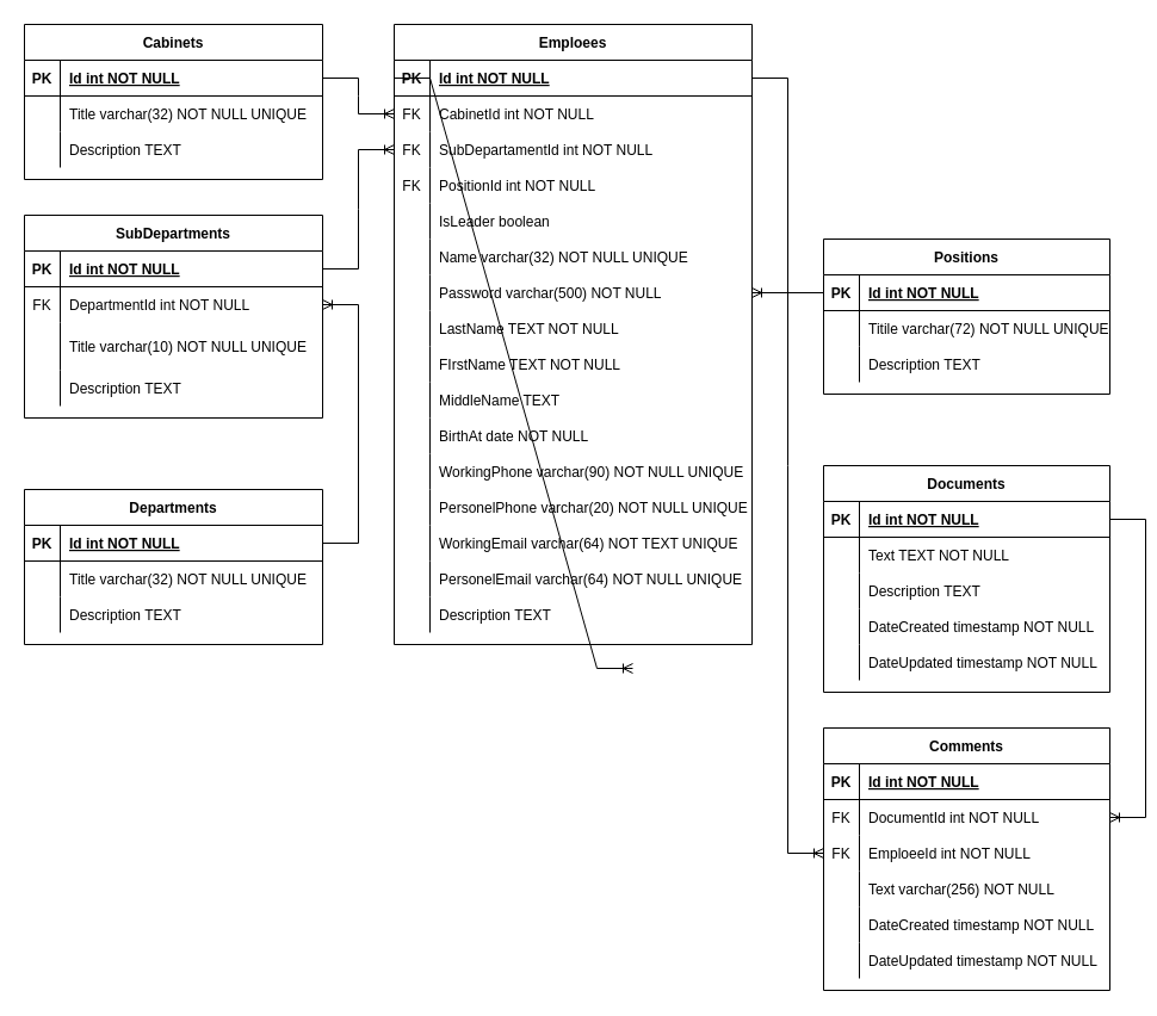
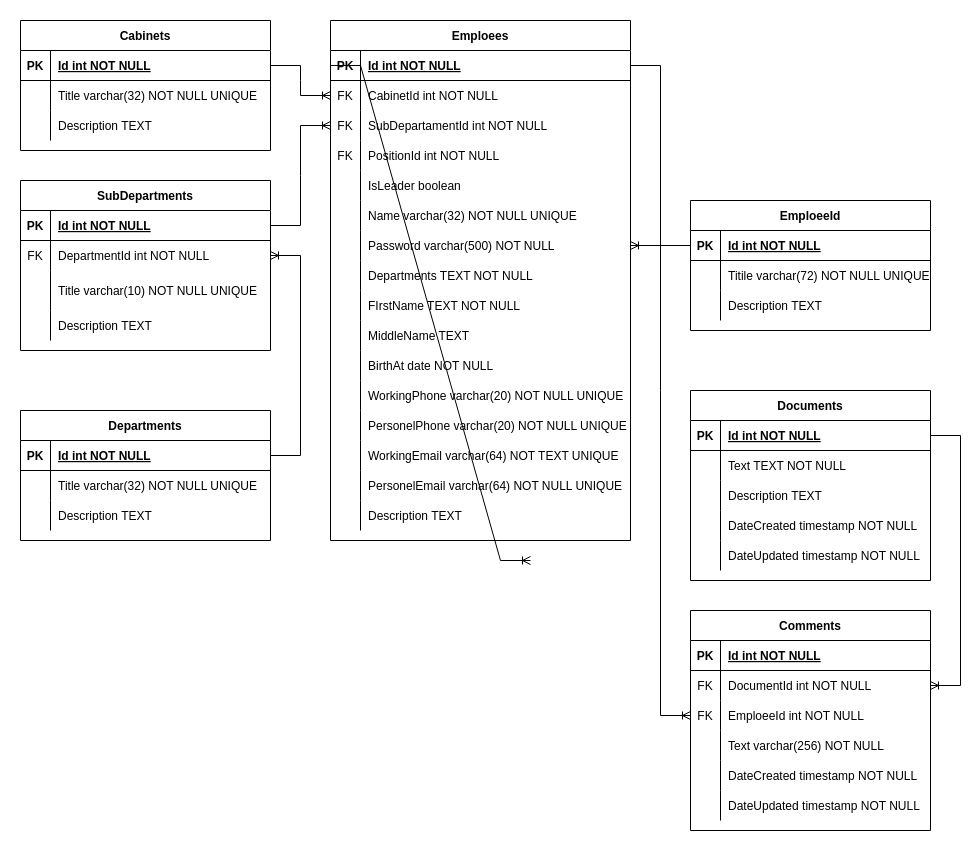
- <mxCell id="87" value="Positions" style="shape=table;startSize=30;container=1;collapsible=1;childLayout=tableLayout;fixedRows=1;rowLines=0;fontStyle=1;align=center;resizeLast=1;" vertex="1" parent="1"><mxGeometry x="690" y="200" width="240" height="130" as="geometry" /></mxCell>
+ <mxCell id="87" value="EmploeeId" style="shape=table;startSize=30;container=1;collapsible=1;childLayout=tableLayout;fixedRows=1;rowLines=0;fontStyle=1;align=center;resizeLast=1;" vertex="1" parent="1"><mxGeometry x="690" y="200" width="240" height="130" as="geometry" /></mxCell>
- <mxCell id="26" value="LastName TEXT NOT NULL" style="shape=partialRectangle;overflow=hidden;connectable=0;fillColor=none;top=0;left=0;bottom=0;right=0;align=left;spacingLeft=6;" vertex="1" parent="24"><mxGeometry x="30" width="270" height="30" as="geometry"><mxRectangle width="270" height="30" as="alternateBounds" /></mxGeometry></mxCell>
+ <mxCell id="26" value="Departments TEXT NOT NULL" style="shape=partialRectangle;overflow=hidden;connectable=0;fillColor=none;top=0;left=0;bottom=0;right=0;align=left;spacingLeft=6;" vertex="1" parent="24"><mxGeometry x="30" width="270" height="30" as="geometry"><mxRectangle width="270" height="30" as="alternateBounds" /></mxGeometry></mxCell>
- <mxCell id="38" value="WorkingPhone varchar(90) NOT NULL UNIQUE" style="shape=partialRectangle;overflow=hidden;connectable=0;fillColor=none;top=0;left=0;bottom=0;right=0;align=left;spacingLeft=6;" parent="36" vertex="1"><mxGeometry x="30" width="270" height="30" as="geometry"><mxRectangle width="270" height="30" as="alternateBounds" /></mxGeometry></mxCell>
+ <mxCell id="38" value="WorkingPhone varchar(20) NOT NULL UNIQUE" style="shape=partialRectangle;overflow=hidden;connectable=0;fillColor=none;top=0;left=0;bottom=0;right=0;align=left;spacingLeft=6;" parent="36" vertex="1"><mxGeometry x="30" width="270" height="30" as="geometry"><mxRectangle width="270" height="30" as="alternateBounds" /></mxGeometry></mxCell>
